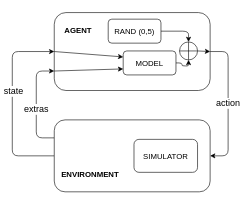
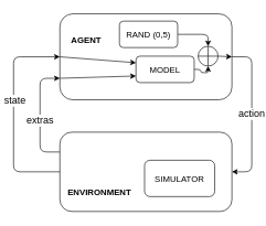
- <mxCell id="7" value="&lt;b&gt;AGENT&lt;/b&gt;" style="text;html=1;strokeColor=none;fillColor=none;align=center;verticalAlign=middle;whiteSpace=wrap;rounded=1;fontSize=13;" parent="1" vertex="1"><mxGeometry x="100" y="35" width="60" height="30" as="geometry" /></mxCell>
+ <mxCell id="7" value="&lt;b&gt;AGENT&lt;/b&gt;" style="text;html=1;strokeColor=none;fillColor=none;align=center;verticalAlign=middle;whiteSpace=wrap;rounded=1;fontSize=13;" parent="1" vertex="1"><mxGeometry x="100" y="45" width="60" height="30" as="geometry" /></mxCell>
- <mxCell id="14" value="SIMULATOR" style="rounded=1;whiteSpace=wrap;html=1;fontSize=13;" parent="1" vertex="1"><mxGeometry x="223" y="231.5" width="106" height="55" as="geometry" /></mxCell>
+ <mxCell id="14" value="SIMULATOR" style="rounded=1;whiteSpace=wrap;html=1;fontSize=13;" parent="1" vertex="1"><mxGeometry x="218" y="241.5" width="106" height="55" as="geometry" /></mxCell>
